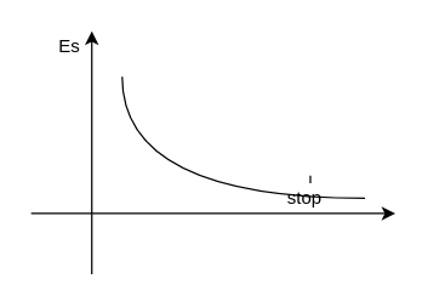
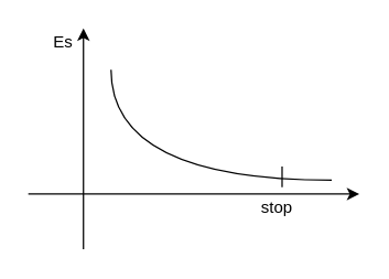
- <mxCell id="5" value="stop" style="text;html=1;align=center;verticalAlign=middle;resizable=0;points=[];autosize=1;" vertex="1" parent="1"><mxGeometry x="180" y="120" width="40" height="20" as="geometry" /></mxCell>
+ <mxCell id="5" value="stop" style="text;html=1;align=center;verticalAlign=middle;resizable=0;points=[];autosize=1;" vertex="1" parent="1"><mxGeometry x="180" y="140" width="40" height="20" as="geometry" /></mxCell>
